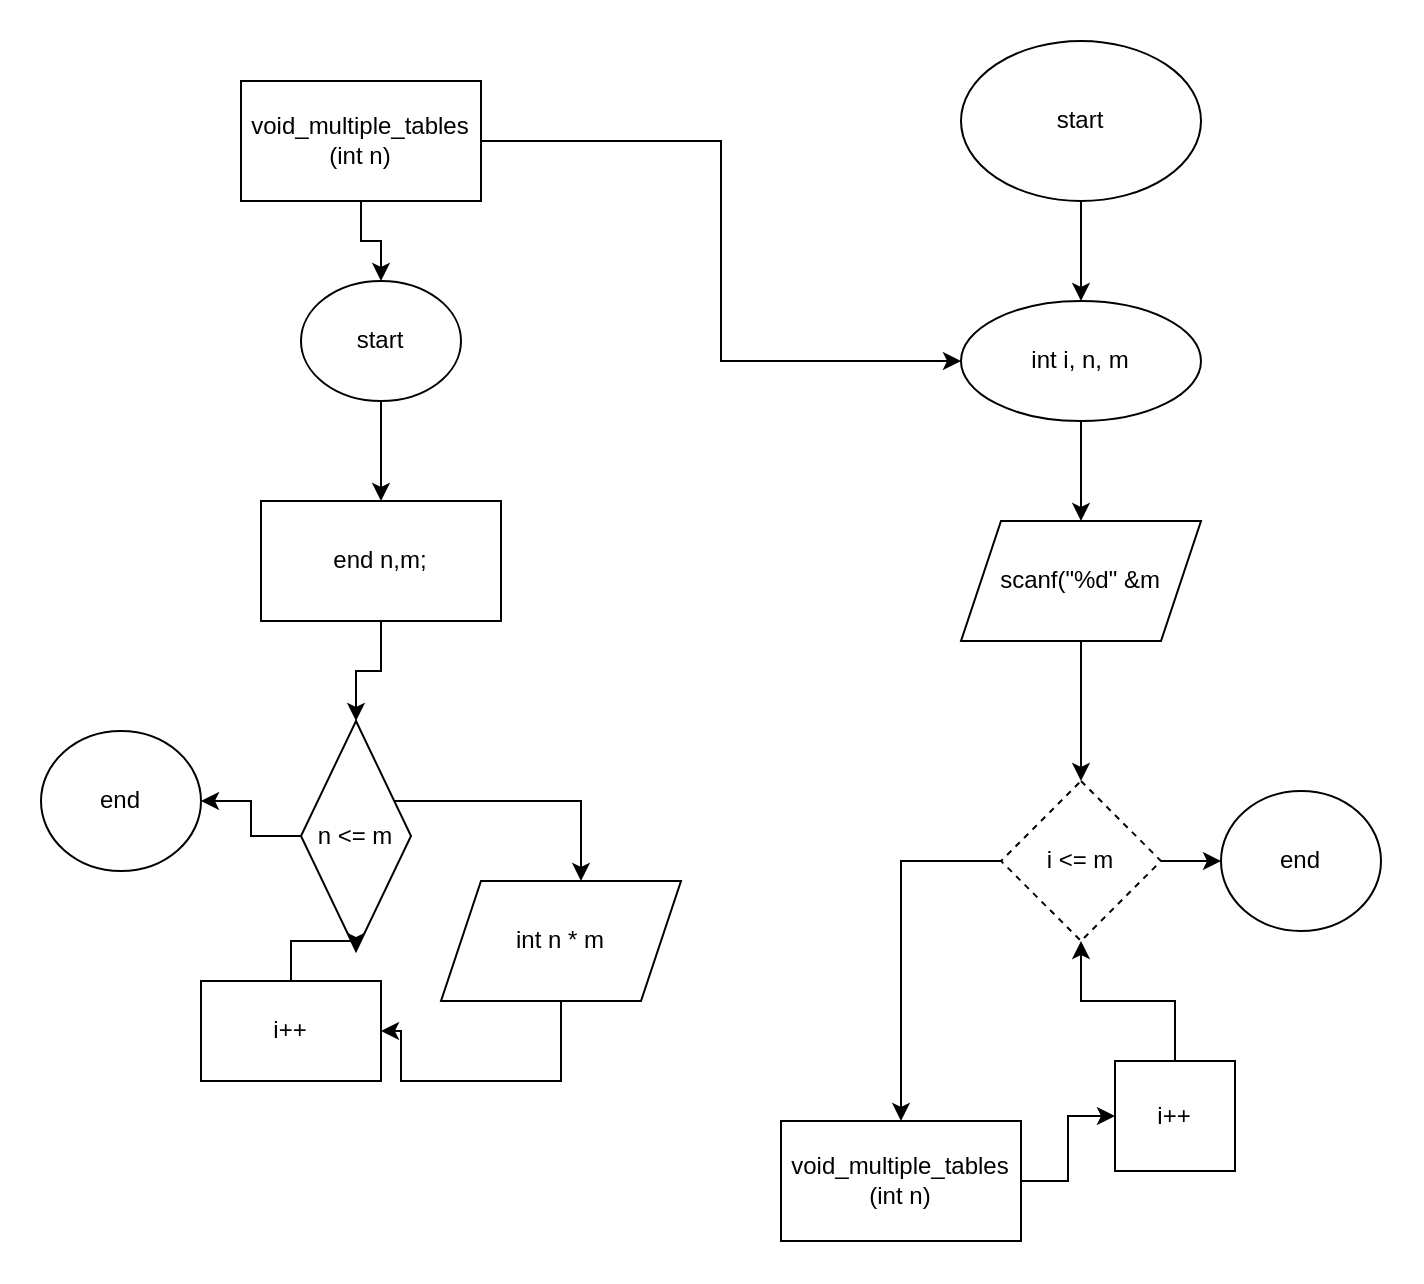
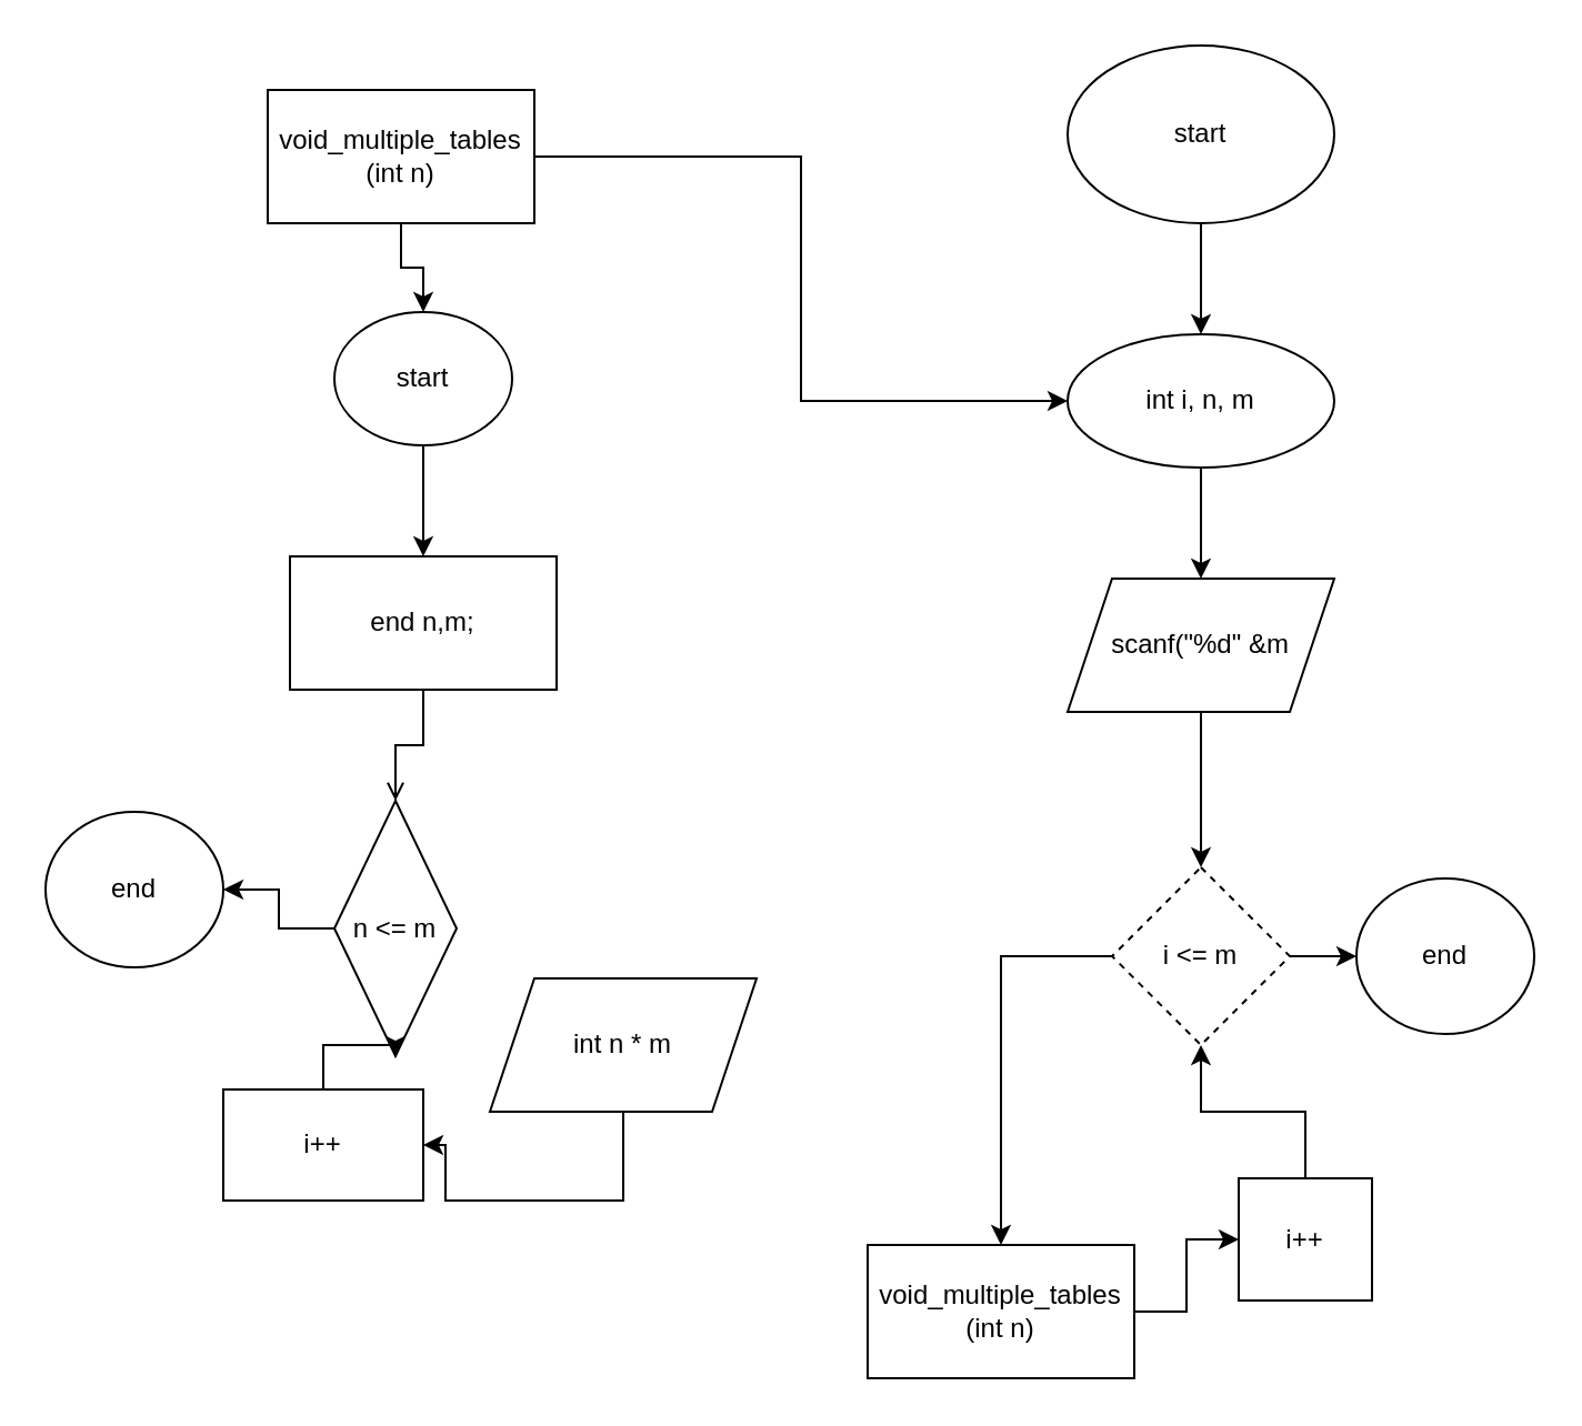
- <mxCell id="7" value="" style="edgeStyle=orthogonalEdgeStyle;rounded=0;orthogonalLoop=1;jettySize=auto;html=1;" edge="1" parent="1" source="8" target="11"><mxGeometry relative="1" as="geometry" /></mxCell>
+ <mxCell id="7" value="" style="edgeStyle=orthogonalEdgeStyle;rounded=0;orthogonalLoop=1;jettySize=auto;html=1;endArrow=open;" edge="1" parent="1" source="8" target="11"><mxGeometry relative="1" as="geometry" /></mxCell>
- <mxCell id="10" value="" style="edgeStyle=orthogonalEdgeStyle;rounded=0;orthogonalLoop=1;jettySize=auto;html=1;" edge="1" parent="1" source="11" target="14"><mxGeometry relative="1" as="geometry"><Array as="points"><mxPoint x="290" y="400" /></Array></mxGeometry></mxCell>
